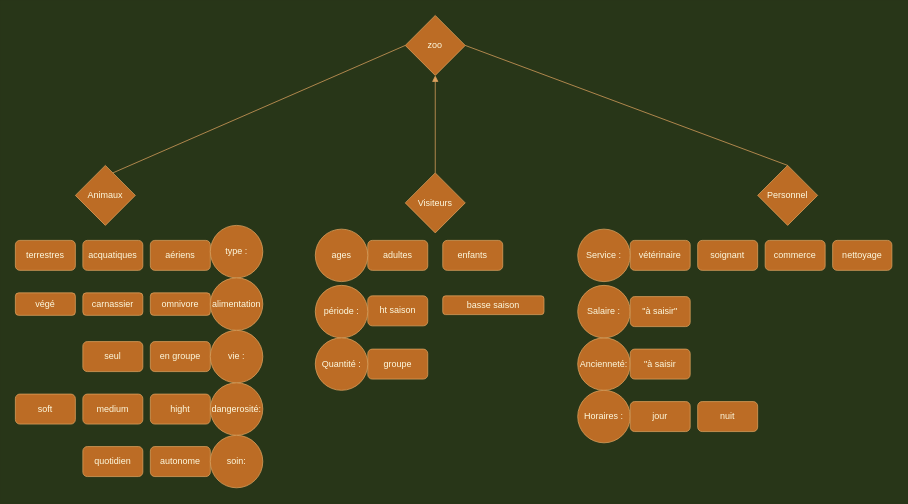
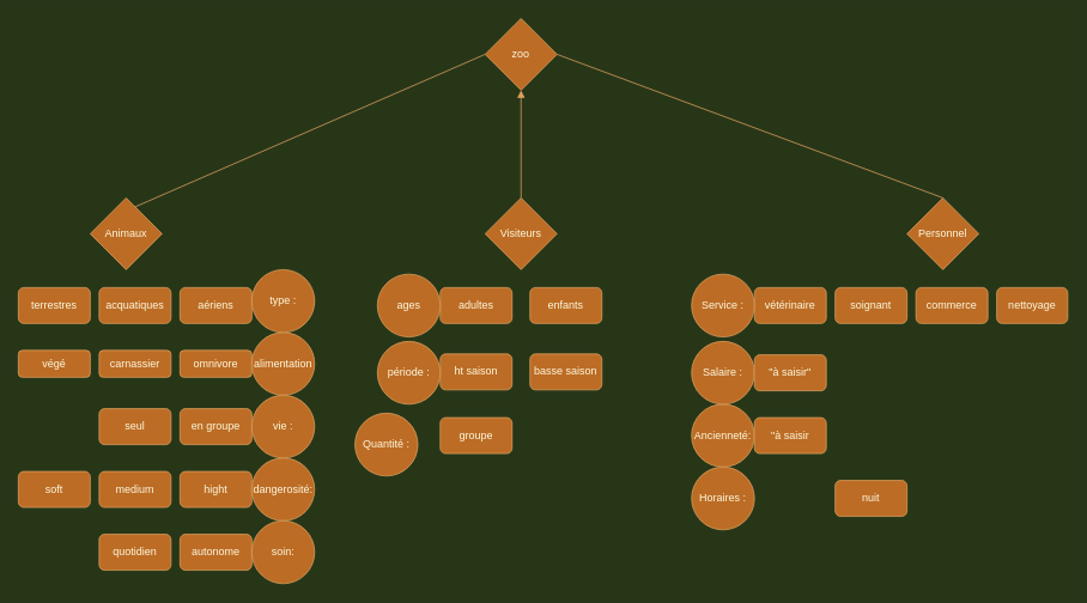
- <mxCell id="5" value="Visiteurs" style="rhombus;whiteSpace=wrap;html=1;fillColor=#BC6C25;strokeColor=#DDA15E;fontColor=#FEFAE0;" parent="1" vertex="1"><mxGeometry x="540" y="230" width="80" height="80" as="geometry" /></mxCell>
+ <mxCell id="5" value="Visiteurs" style="rhombus;whiteSpace=wrap;html=1;fillColor=#BC6C25;strokeColor=#DDA15E;fontColor=#FEFAE0;" parent="1" vertex="1"><mxGeometry x="540" y="220" width="80" height="80" as="geometry" /></mxCell>
- <mxCell id="27" value="basse saison" style="rounded=1;whiteSpace=wrap;html=1;sketch=0;fontColor=#FEFAE0;strokeColor=#DDA15E;fillColor=#BC6C25;" vertex="1" parent="1"><mxGeometry x="590" y="394" width="135" height="25" as="geometry" /></mxCell>
+ <mxCell id="27" value="basse saison" style="rounded=1;whiteSpace=wrap;html=1;sketch=0;fontColor=#FEFAE0;strokeColor=#DDA15E;fillColor=#BC6C25;" vertex="1" parent="1"><mxGeometry x="590" y="394" width="80" height="40" as="geometry" /></mxCell>
- <mxCell id="36" value="Quantité :" style="ellipse;whiteSpace=wrap;html=1;aspect=fixed;rounded=0;sketch=0;fontColor=#FEFAE0;strokeColor=#DDA15E;fillColor=#BC6C25;" vertex="1" parent="1"><mxGeometry x="420" y="450" width="70" height="70" as="geometry" /></mxCell>
+ <mxCell id="36" value="Quantité :" style="ellipse;whiteSpace=wrap;html=1;aspect=fixed;rounded=0;sketch=0;fontColor=#FEFAE0;strokeColor=#DDA15E;fillColor=#BC6C25;" vertex="1" parent="1"><mxGeometry x="395" y="460" width="70" height="70" as="geometry" /></mxCell>
- <mxCell id="45" value="jour" style="rounded=1;whiteSpace=wrap;html=1;fillColor=#BC6C25;strokeColor=#DDA15E;fontColor=#FEFAE0;" vertex="1" parent="1"><mxGeometry x="840" y="535" width="80" height="40" as="geometry" /></mxCell>
